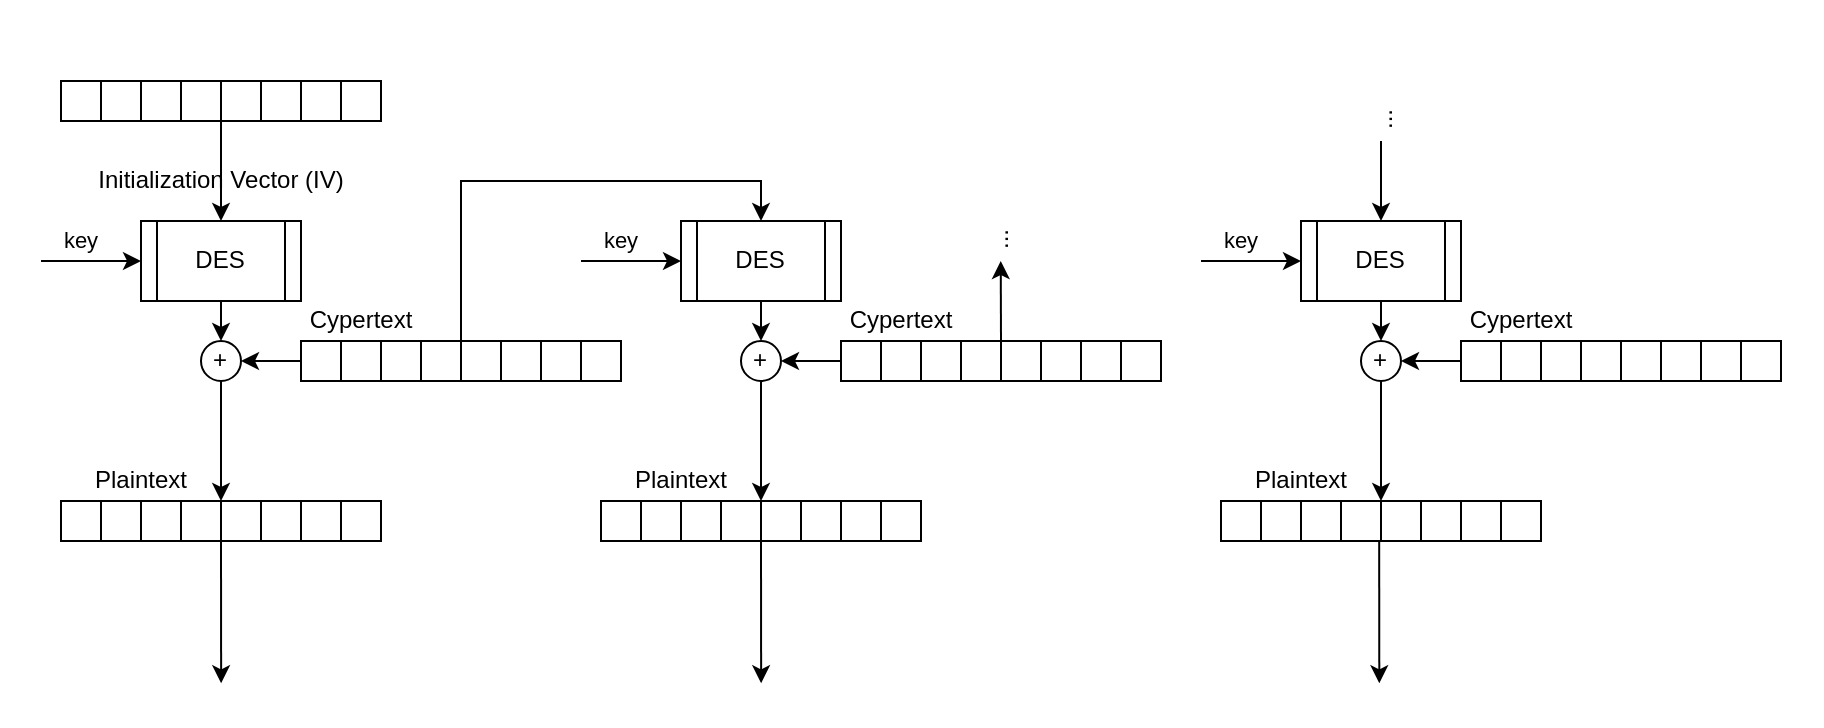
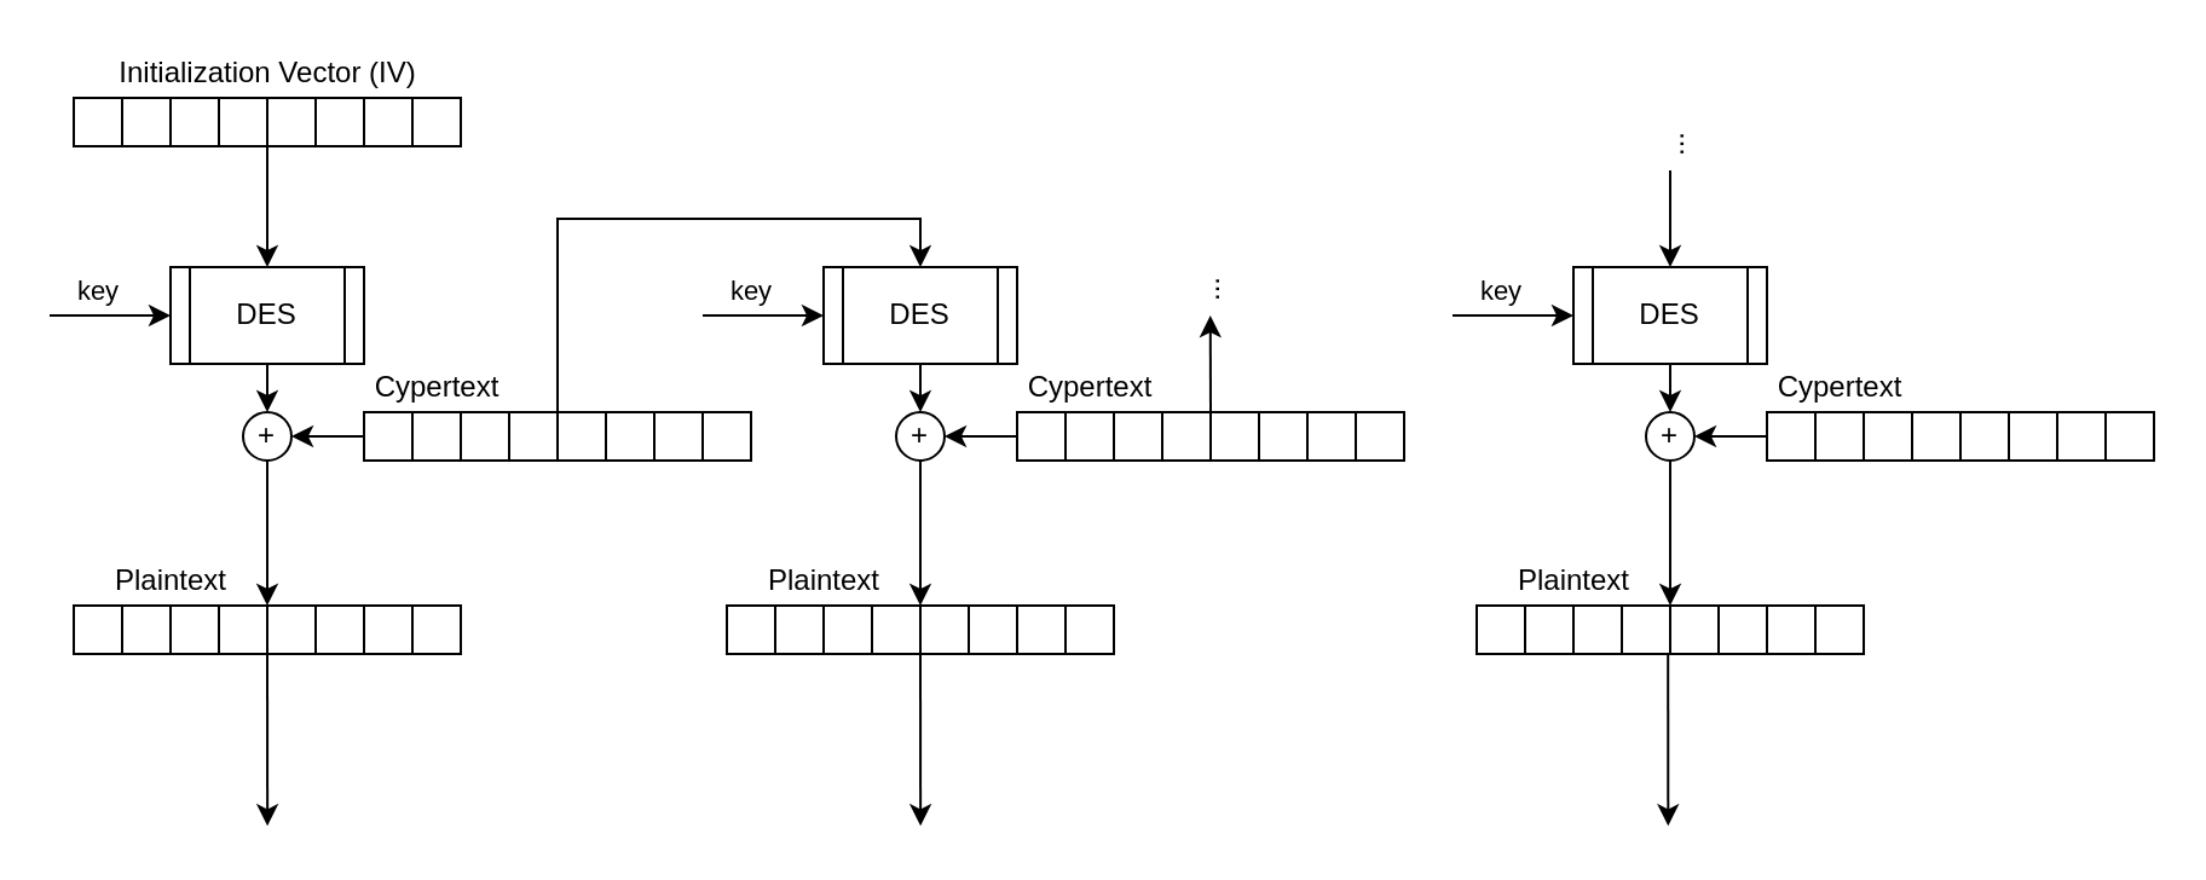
- <mxCell id="26" value="Initialization Vector (IV)" style="text;html=1;resizable=0;autosize=1;align=center;verticalAlign=middle;points=[];fillColor=none;strokeColor=none;rounded=0;" parent="1" vertex="1"><mxGeometry x="40" y="80" width="140" height="20" as="geometry" /></mxCell>
+ <mxCell id="26" value="Initialization Vector (IV)" style="text;html=1;resizable=0;autosize=1;align=center;verticalAlign=middle;points=[];fillColor=none;strokeColor=none;rounded=0;" parent="1" vertex="1"><mxGeometry x="40" y="20" width="140" height="20" as="geometry" /></mxCell>
